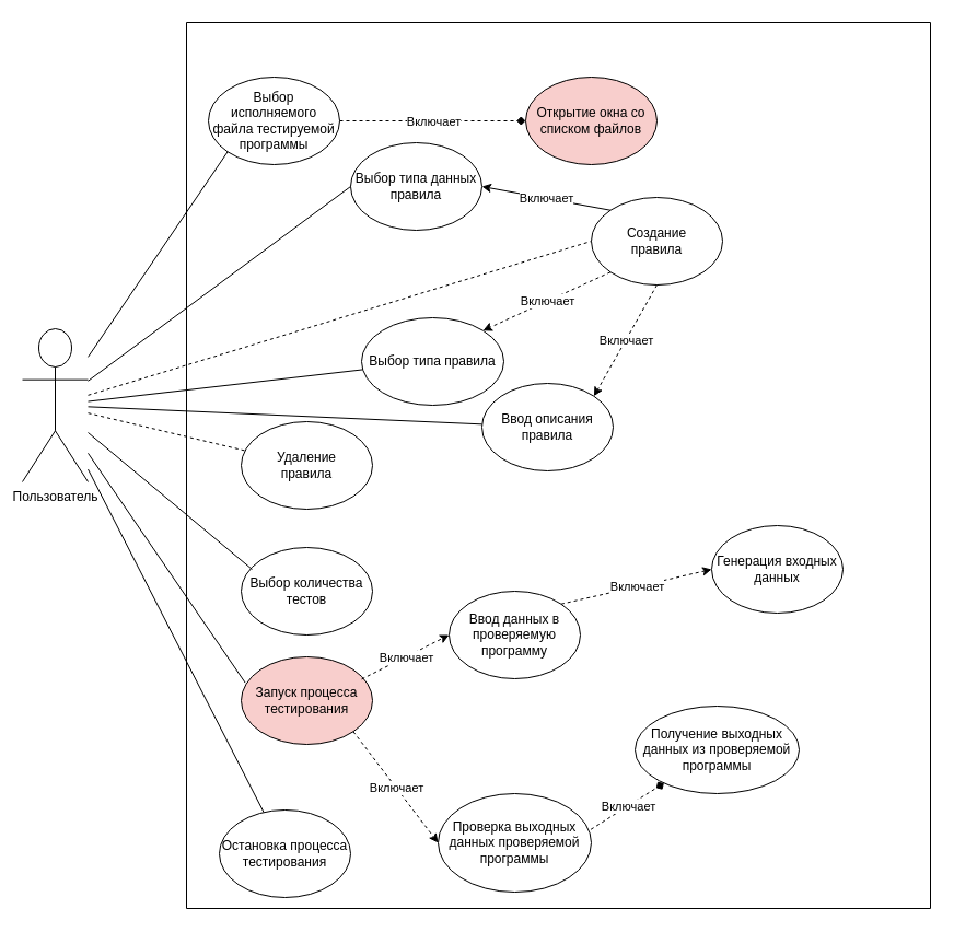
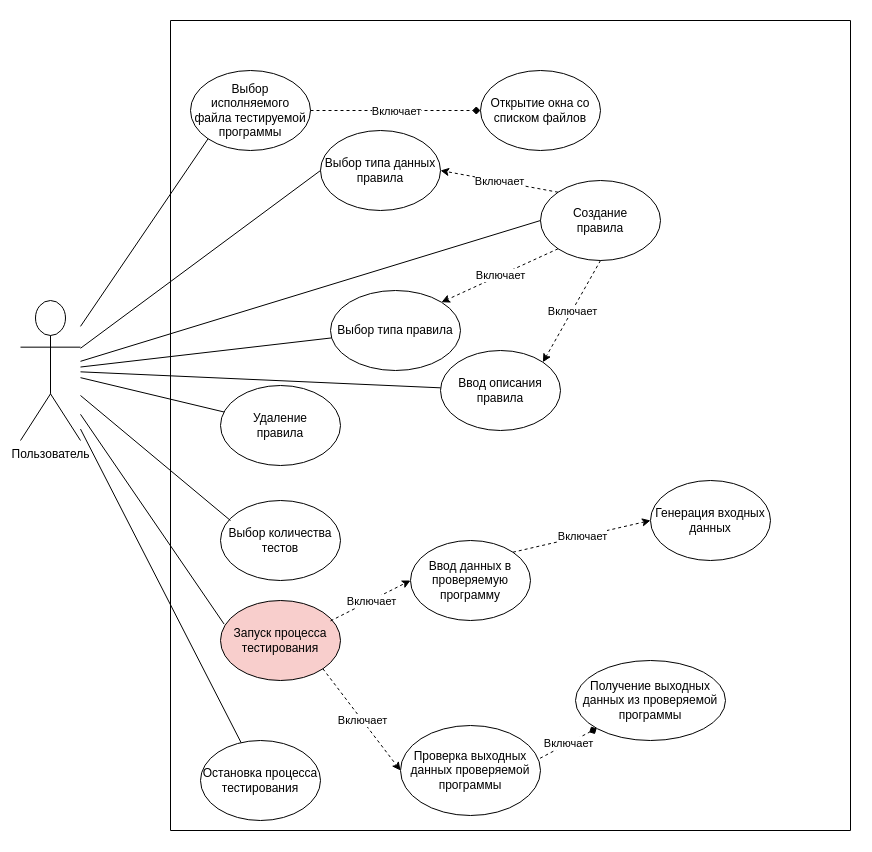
- <mxCell id="5" value="Открытие окна со списком файлов" style="ellipse;whiteSpace=wrap;html=1;fillColor=#f8cecc;" parent="1" vertex="1"><mxGeometry x="480" y="70" width="120" height="80" as="geometry" /></mxCell>
+ <mxCell id="5" value="Открытие окна со списком файлов" style="ellipse;whiteSpace=wrap;html=1;" parent="1" vertex="1"><mxGeometry x="480" y="70" width="120" height="80" as="geometry" /></mxCell>
- <mxCell id="27" value="" style="endArrow=classic;html=1;rounded=0;exitX=0;exitY=0;exitDx=0;exitDy=0;entryX=1;entryY=0.5;entryDx=0;entryDy=0;dashed=0;" parent="6" source="22" target="7" edge="1"><mxGeometry relative="1" as="geometry"><mxPoint x="150" y="420" as="sourcePoint" /><mxPoint x="310" y="270" as="targetPoint" /></mxGeometry></mxCell>
+ <mxCell id="27" value="" style="endArrow=classic;html=1;rounded=0;exitX=0;exitY=0;exitDx=0;exitDy=0;entryX=1;entryY=0.5;entryDx=0;entryDy=0;dashed=1;" parent="6" source="22" target="7" edge="1"><mxGeometry relative="1" as="geometry"><mxPoint x="150" y="420" as="sourcePoint" /><mxPoint x="310" y="270" as="targetPoint" /></mxGeometry></mxCell>
- <mxCell id="40" value="" style="endArrow=none;html=1;rounded=0;entryX=0;entryY=0.5;entryDx=0;entryDy=0;dashed=1;" parent="1" source="2" target="22" edge="1"><mxGeometry width="50" height="50" relative="1" as="geometry"><mxPoint x="480" y="400" as="sourcePoint" /><mxPoint x="530" y="350" as="targetPoint" /></mxGeometry></mxCell>
+ <mxCell id="40" value="" style="endArrow=none;html=1;rounded=0;entryX=0;entryY=0.5;entryDx=0;entryDy=0;" parent="1" source="2" target="22" edge="1"><mxGeometry width="50" height="50" relative="1" as="geometry"><mxPoint x="480" y="400" as="sourcePoint" /><mxPoint x="530" y="350" as="targetPoint" /></mxGeometry></mxCell>
- <mxCell id="33" value="" style="endArrow=none;html=1;rounded=0;dashed=1;" parent="1" source="2" target="29" edge="1"><mxGeometry width="50" height="50" relative="1" as="geometry"><mxPoint x="440" y="530" as="sourcePoint" /><mxPoint x="490" y="480" as="targetPoint" /></mxGeometry></mxCell>
+ <mxCell id="33" value="" style="endArrow=none;html=1;rounded=0;" parent="1" source="2" target="29" edge="1"><mxGeometry width="50" height="50" relative="1" as="geometry"><mxPoint x="440" y="530" as="sourcePoint" /><mxPoint x="490" y="480" as="targetPoint" /></mxGeometry></mxCell>
- <mxCell id="16" value="Получение выходных данных из проверяемой программы" style="ellipse;whiteSpace=wrap;html=1;" parent="6" vertex="1"><mxGeometry x="410" y="625" width="150" height="80" as="geometry" /></mxCell>
+ <mxCell id="16" value="Получение выходных данных из проверяемой программы" style="ellipse;whiteSpace=wrap;html=1;" parent="6" vertex="1"><mxGeometry x="405" y="640" width="150" height="80" as="geometry" /></mxCell>
